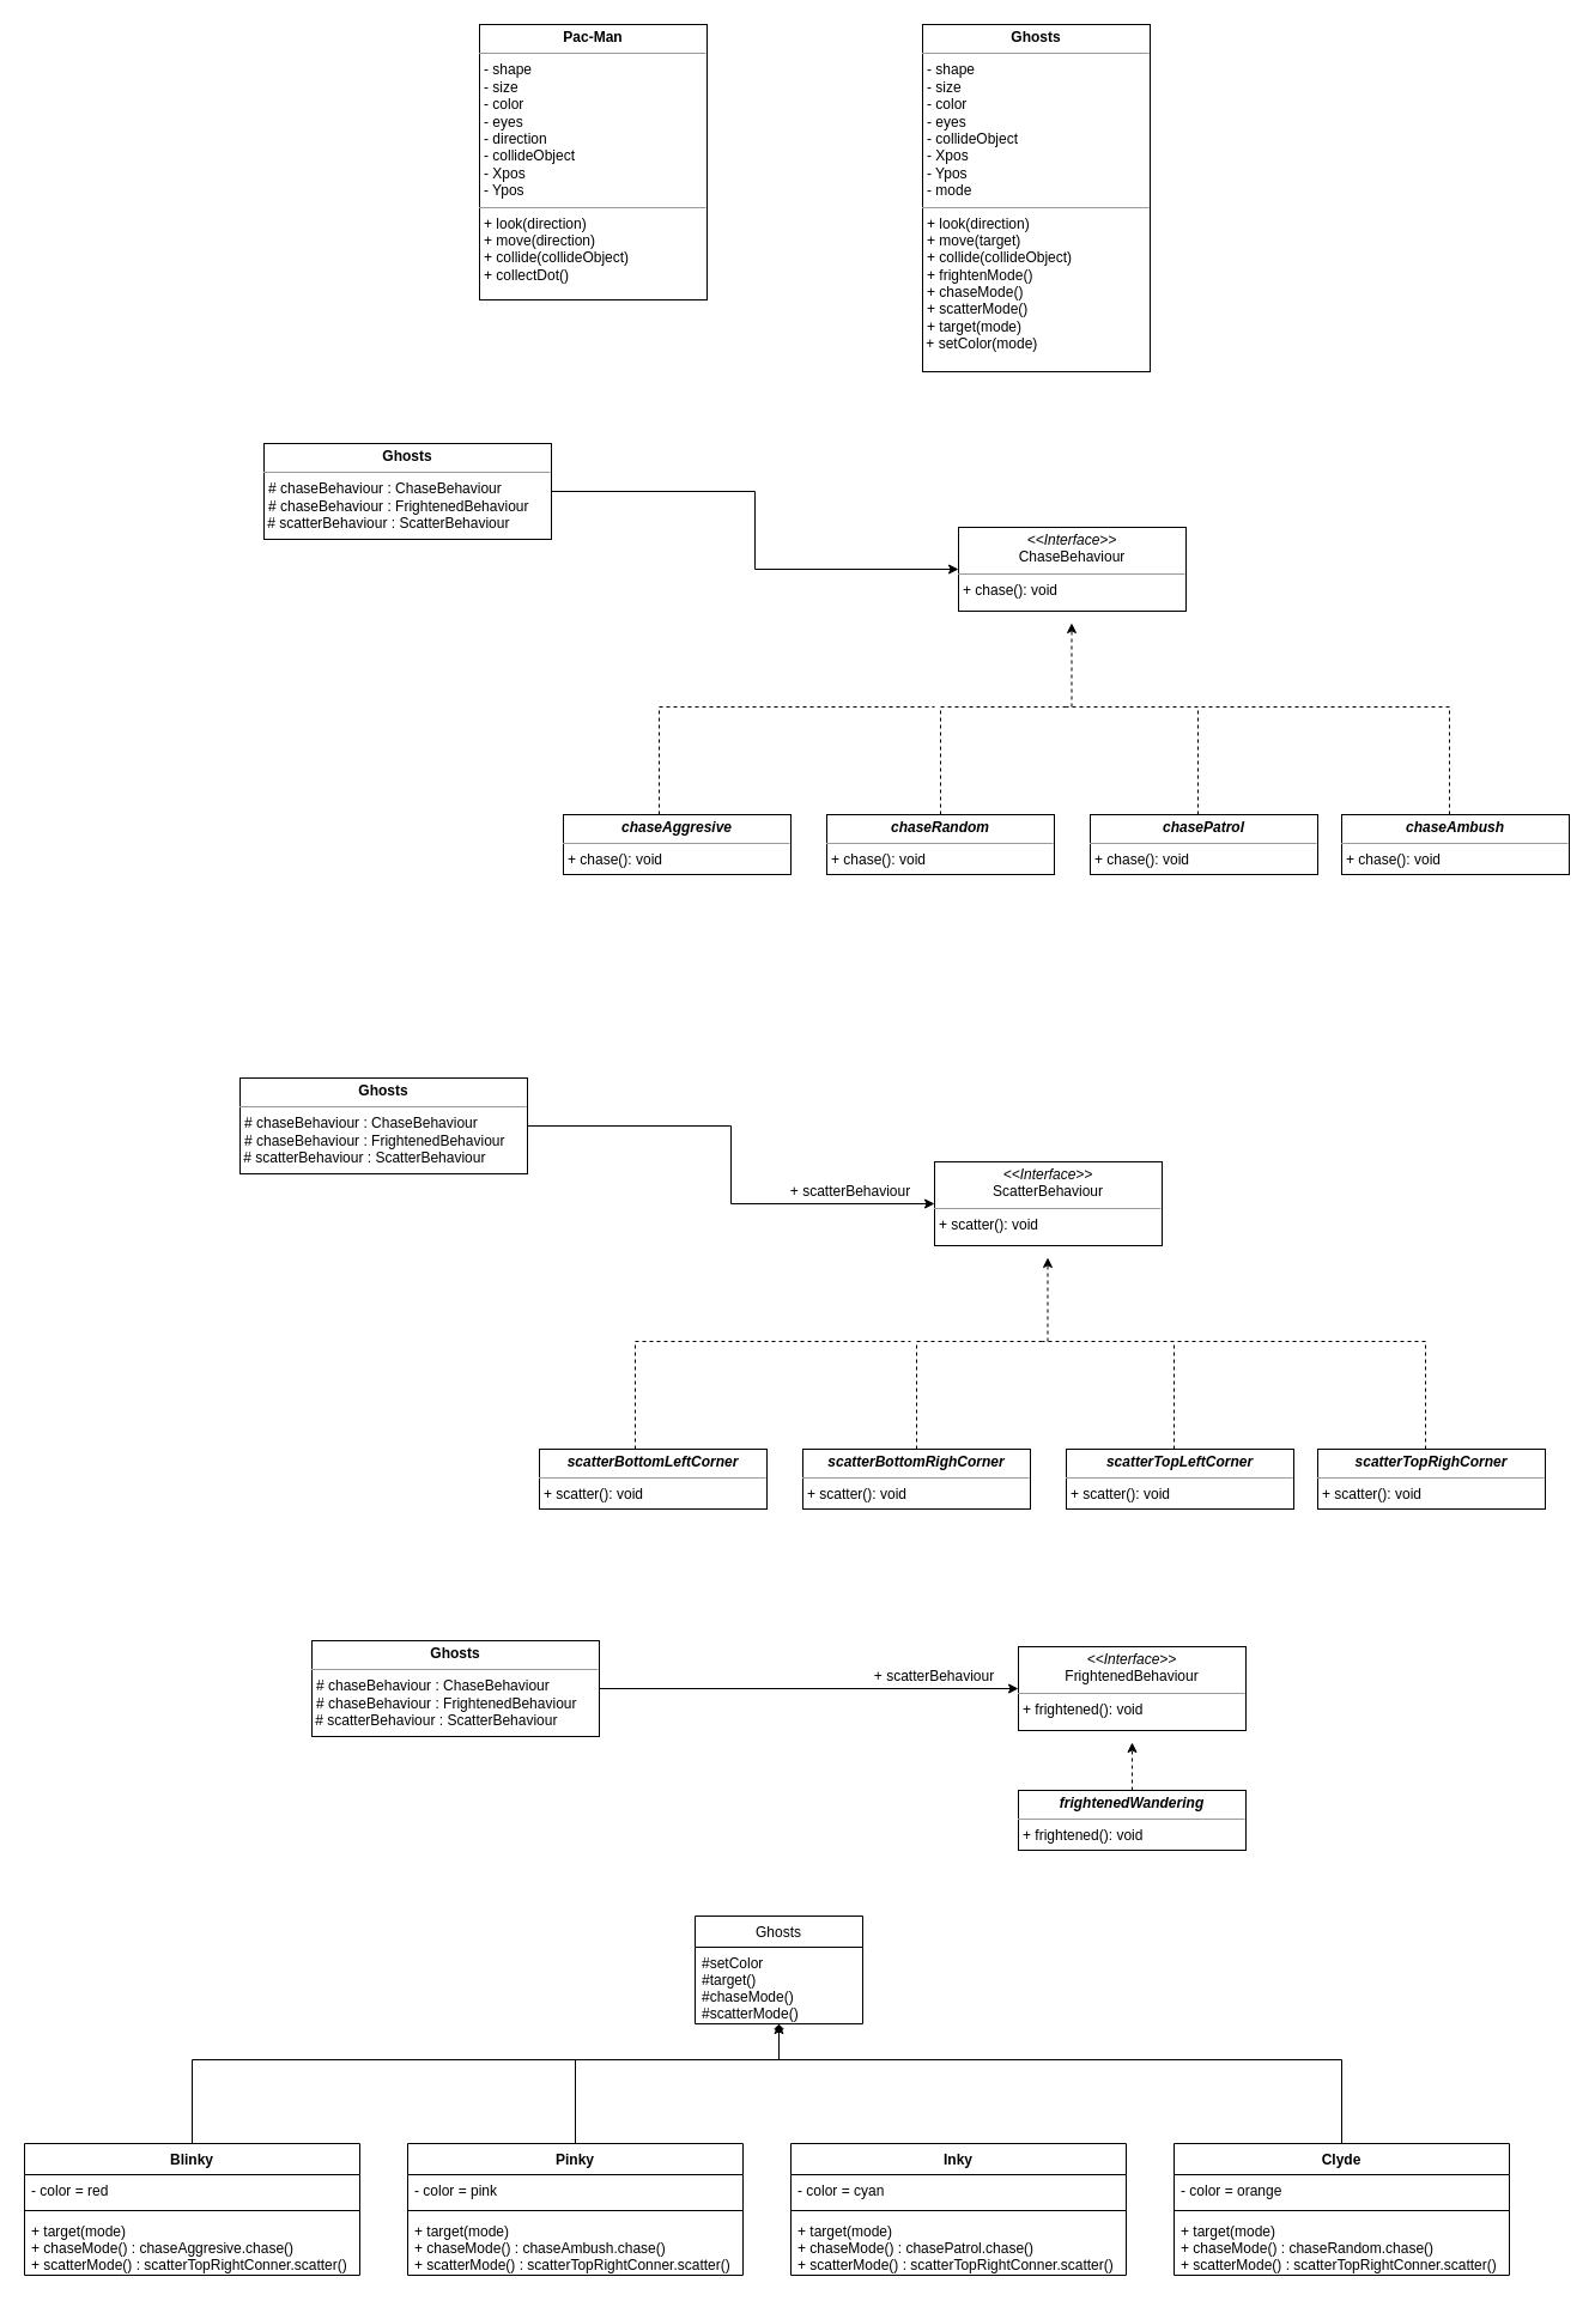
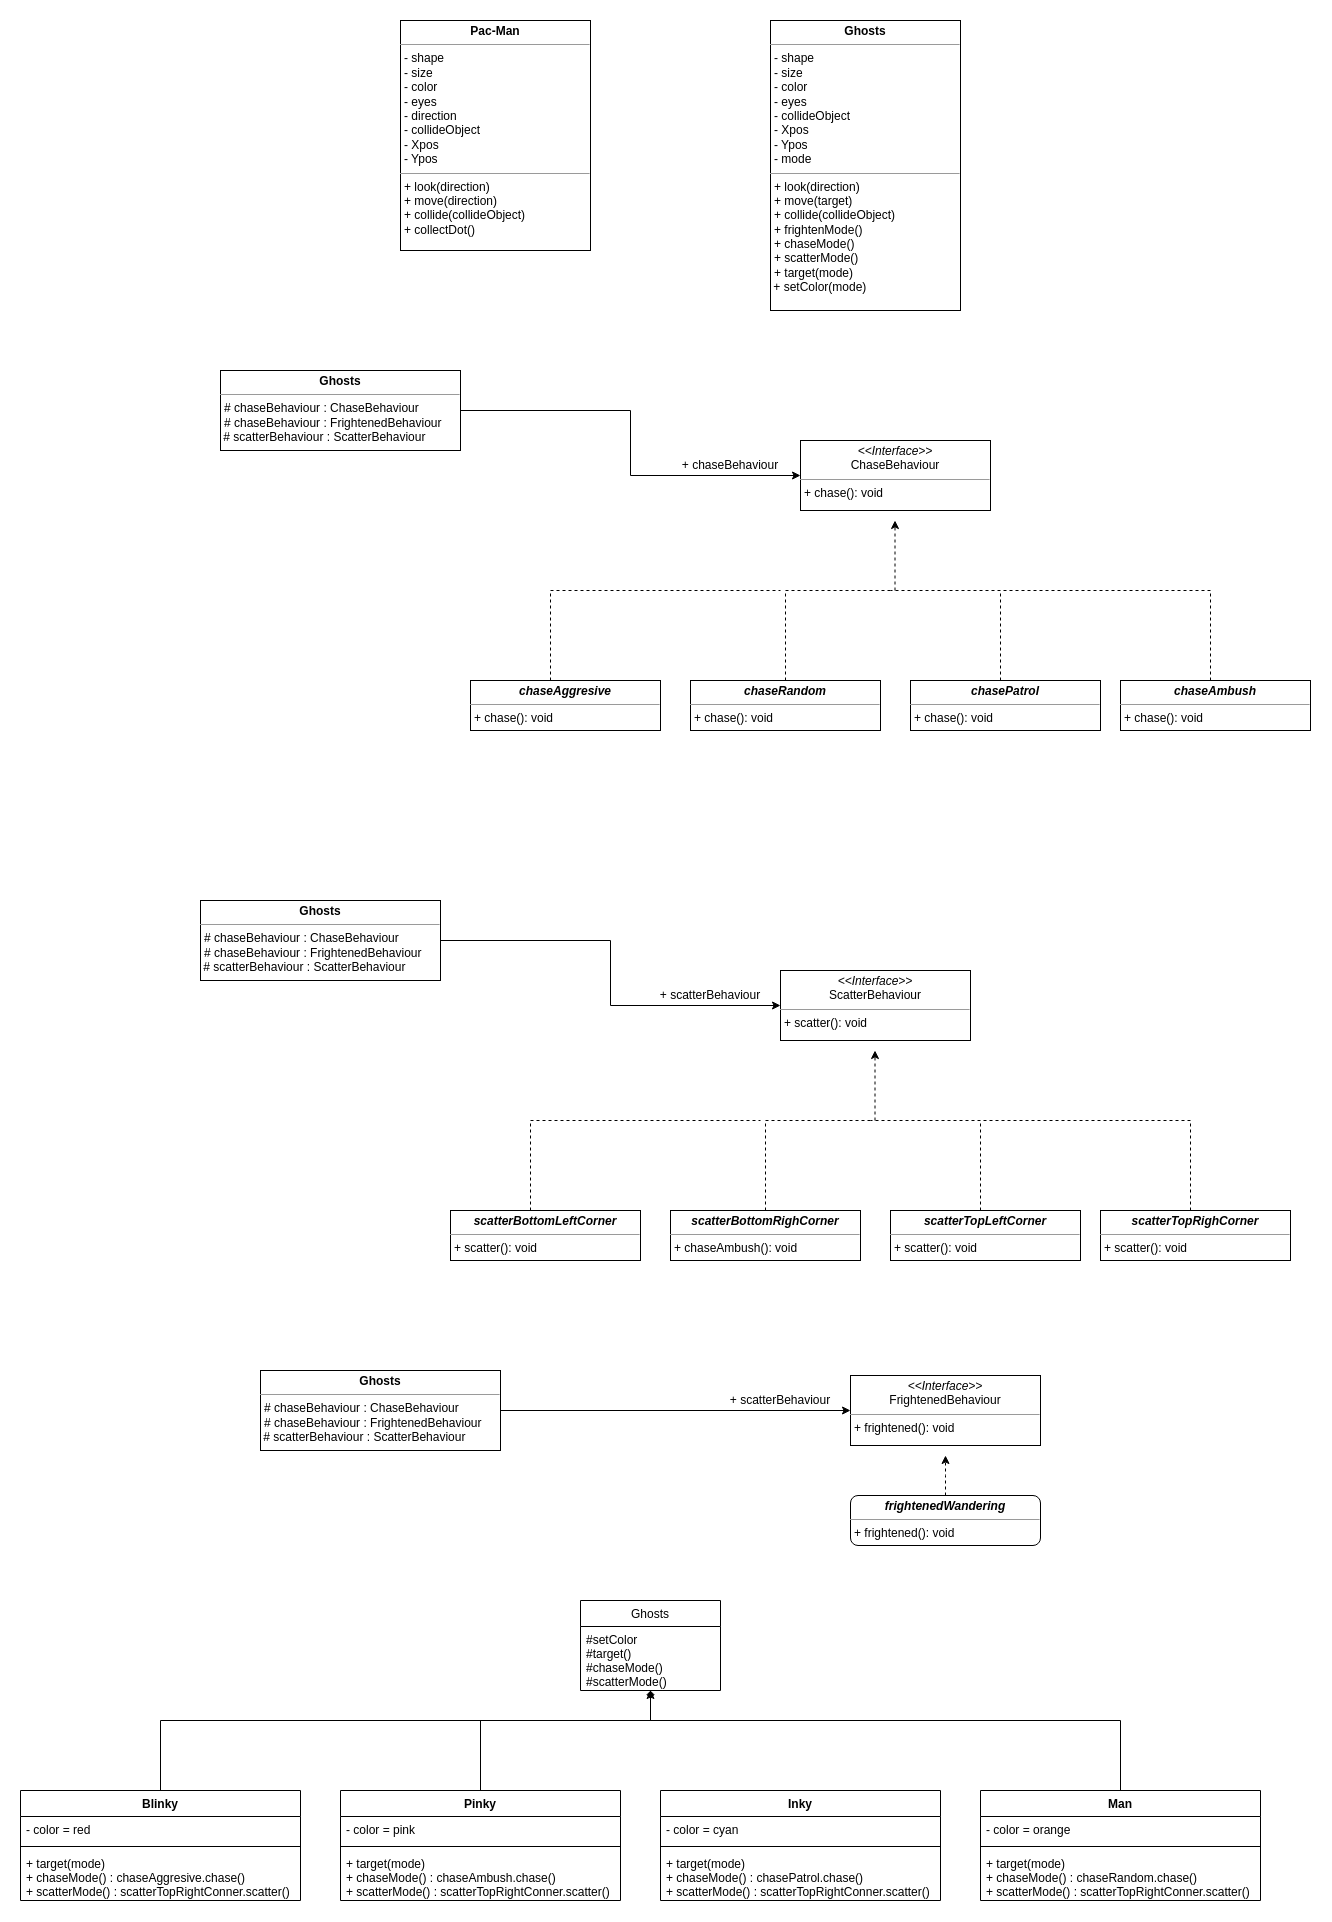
+ <mxCell id="16" value="+ chaseBehaviour" style="text;html=1;strokeColor=none;fillColor=none;align=center;verticalAlign=middle;whiteSpace=wrap;rounded=0;" vertex="1" parent="1"><mxGeometry x="670" y="450" width="120" height="30" as="geometry" /></mxCell>
- <mxCell id="23" value="&lt;p style=&quot;margin: 0px ; margin-top: 4px ; text-align: center&quot;&gt;&lt;i&gt;&lt;b&gt;scatterBottomRighCorner&lt;/b&gt;&lt;/i&gt;&lt;/p&gt;&lt;hr size=&quot;1&quot;&gt;&lt;p style=&quot;margin: 0px ; margin-left: 4px&quot;&gt;+ scatter(): void&lt;br&gt;&lt;/p&gt;" style="verticalAlign=top;align=left;overflow=fill;fontSize=12;fontFamily=Helvetica;html=1;" vertex="1" parent="1"><mxGeometry x="670" y="1210" width="190" height="50" as="geometry" /></mxCell>
+ <mxCell id="23" value="&lt;p style=&quot;margin: 0px ; margin-top: 4px ; text-align: center&quot;&gt;&lt;i&gt;&lt;b&gt;scatterBottomRighCorner&lt;/b&gt;&lt;/i&gt;&lt;/p&gt;&lt;hr size=&quot;1&quot;&gt;&lt;p style=&quot;margin: 0px ; margin-left: 4px&quot;&gt;+ chaseAmbush(): void&lt;br&gt;&lt;/p&gt;" style="verticalAlign=top;align=left;overflow=fill;fontSize=12;fontFamily=Helvetica;html=1;" vertex="1" parent="1"><mxGeometry x="670" y="1210" width="190" height="50" as="geometry" /></mxCell>
- <mxCell id="34" value="&lt;p style=&quot;margin: 0px ; margin-top: 4px ; text-align: center&quot;&gt;&lt;i&gt;&lt;b&gt;frightenedWandering&lt;/b&gt;&lt;/i&gt;&lt;br&gt;&lt;/p&gt;&lt;hr size=&quot;1&quot;&gt;&lt;p style=&quot;margin: 0px ; margin-left: 4px&quot;&gt;+ frightened(): void&lt;br&gt;&lt;/p&gt;" style="verticalAlign=top;align=left;overflow=fill;fontSize=12;fontFamily=Helvetica;html=1;" vertex="1" parent="1"><mxGeometry x="850" y="1495" width="190" height="50" as="geometry" /></mxCell>
+ <mxCell id="34" value="&lt;p style=&quot;margin: 0px ; margin-top: 4px ; text-align: center&quot;&gt;&lt;i&gt;&lt;b&gt;frightenedWandering&lt;/b&gt;&lt;/i&gt;&lt;br&gt;&lt;/p&gt;&lt;hr size=&quot;1&quot;&gt;&lt;p style=&quot;margin: 0px ; margin-left: 4px&quot;&gt;+ frightened(): void&lt;br&gt;&lt;/p&gt;" style="verticalAlign=top;align=left;overflow=fill;fontSize=12;fontFamily=Helvetica;html=1;rounded=1;" vertex="1" parent="1"><mxGeometry x="850" y="1495" width="190" height="50" as="geometry" /></mxCell>
- <mxCell id="53" value="Clyde" style="swimlane;fontStyle=1;align=center;verticalAlign=top;childLayout=stackLayout;horizontal=1;startSize=26;horizontalStack=0;resizeParent=1;resizeParentMax=0;resizeLast=0;collapsible=1;marginBottom=0;" vertex="1" parent="1"><mxGeometry x="980" y="1790" width="280" height="110" as="geometry" /></mxCell>
+ <mxCell id="53" value="Man" style="swimlane;fontStyle=1;align=center;verticalAlign=top;childLayout=stackLayout;horizontal=1;startSize=26;horizontalStack=0;resizeParent=1;resizeParentMax=0;resizeLast=0;collapsible=1;marginBottom=0;" vertex="1" parent="1"><mxGeometry x="980" y="1790" width="280" height="110" as="geometry" /></mxCell>
